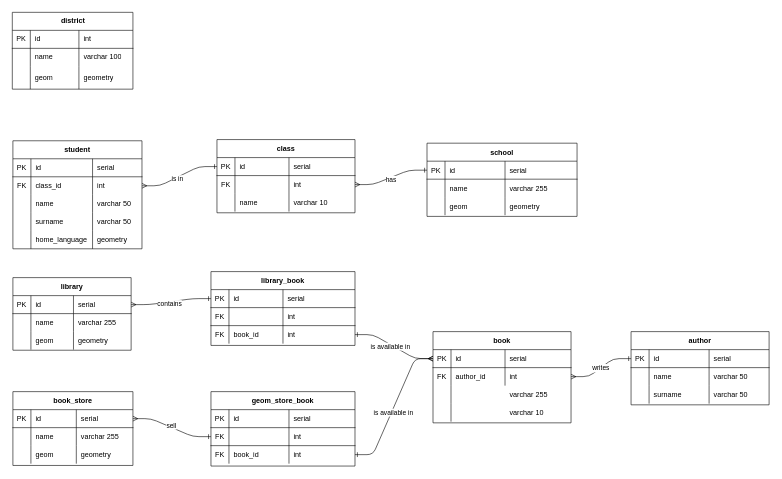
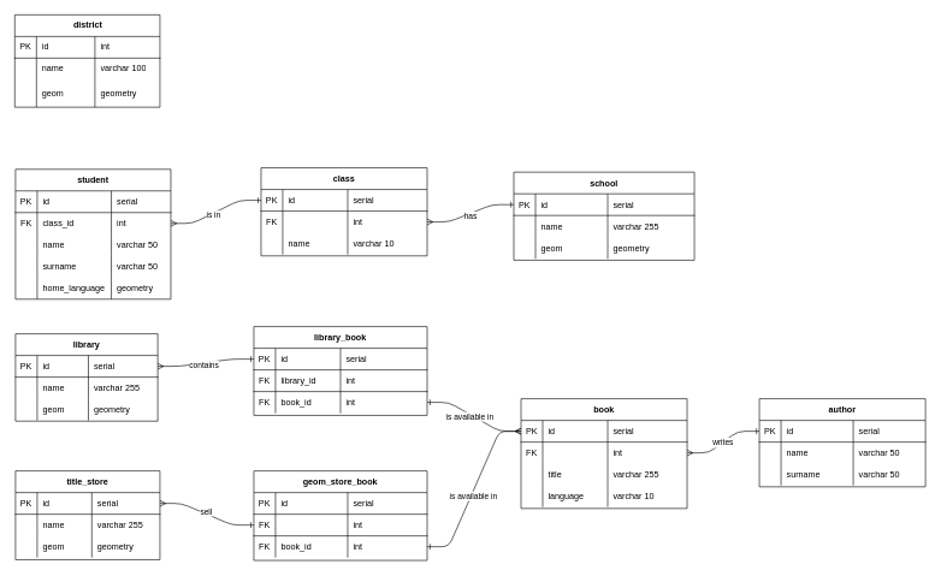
+ <mxCell id="69" value="library_id" style="shape=partialRectangle;overflow=hidden;connectable=0;fillColor=none;top=0;left=0;bottom=0;right=0;align=left;spacingLeft=6;fontStyle=0;" parent="67" vertex="1"><mxGeometry x="30" width="90" height="30" as="geometry"><mxRectangle width="90" height="30" as="alternateBounds" /></mxGeometry></mxCell>
- <mxCell id="94" value="author_id" style="shape=partialRectangle;overflow=hidden;connectable=0;fillColor=none;top=0;left=0;bottom=0;right=0;align=left;spacingLeft=6;" parent="92" vertex="1"><mxGeometry x="30" width="90" height="30" as="geometry"><mxRectangle width="90" height="30" as="alternateBounds" /></mxGeometry></mxCell>
+ <mxCell id="98" value="title" style="shape=partialRectangle;overflow=hidden;connectable=0;fillColor=none;top=0;left=0;bottom=0;right=0;align=left;spacingLeft=6;" parent="96" vertex="1"><mxGeometry x="30" width="90" height="30" as="geometry"><mxRectangle width="90" height="30" as="alternateBounds" /></mxGeometry></mxCell>
- <mxCell id="49" value="book_store" style="shape=table;startSize=30;container=1;collapsible=1;childLayout=tableLayout;fixedRows=1;rowLines=0;fontStyle=1;align=center;resizeLast=1;" parent="1" vertex="1"><mxGeometry x="21" y="652" width="200" height="123" as="geometry" /></mxCell>
+ <mxCell id="49" value="title_store" style="shape=table;startSize=30;container=1;collapsible=1;childLayout=tableLayout;fixedRows=1;rowLines=0;fontStyle=1;align=center;resizeLast=1;" parent="1" vertex="1"><mxGeometry x="21" y="652" width="200" height="123" as="geometry" /></mxCell>
+ <mxCell id="102" value="language" style="shape=partialRectangle;overflow=hidden;connectable=0;fillColor=none;top=0;left=0;bottom=0;right=0;align=left;spacingLeft=6;" parent="100" vertex="1"><mxGeometry x="30" width="90" height="30" as="geometry"><mxRectangle width="90" height="30" as="alternateBounds" /></mxGeometry></mxCell>
